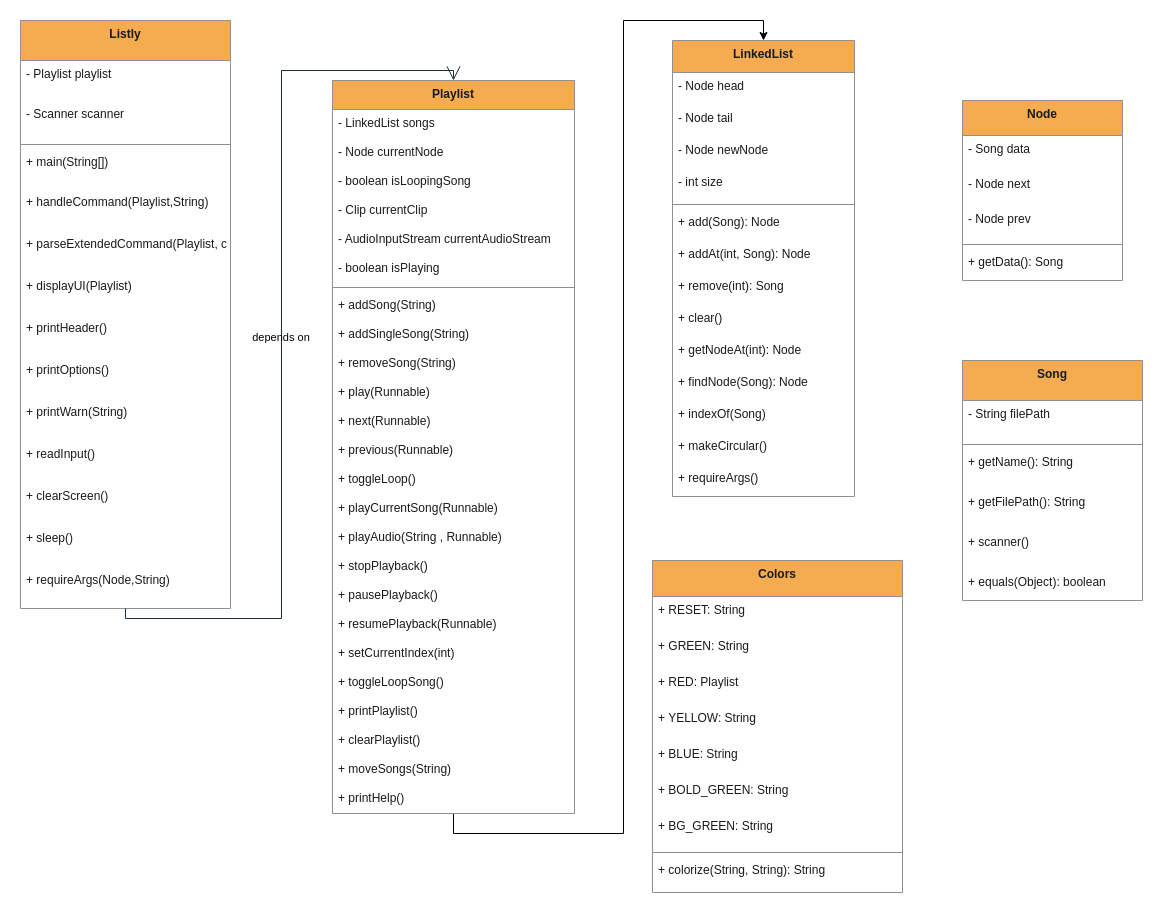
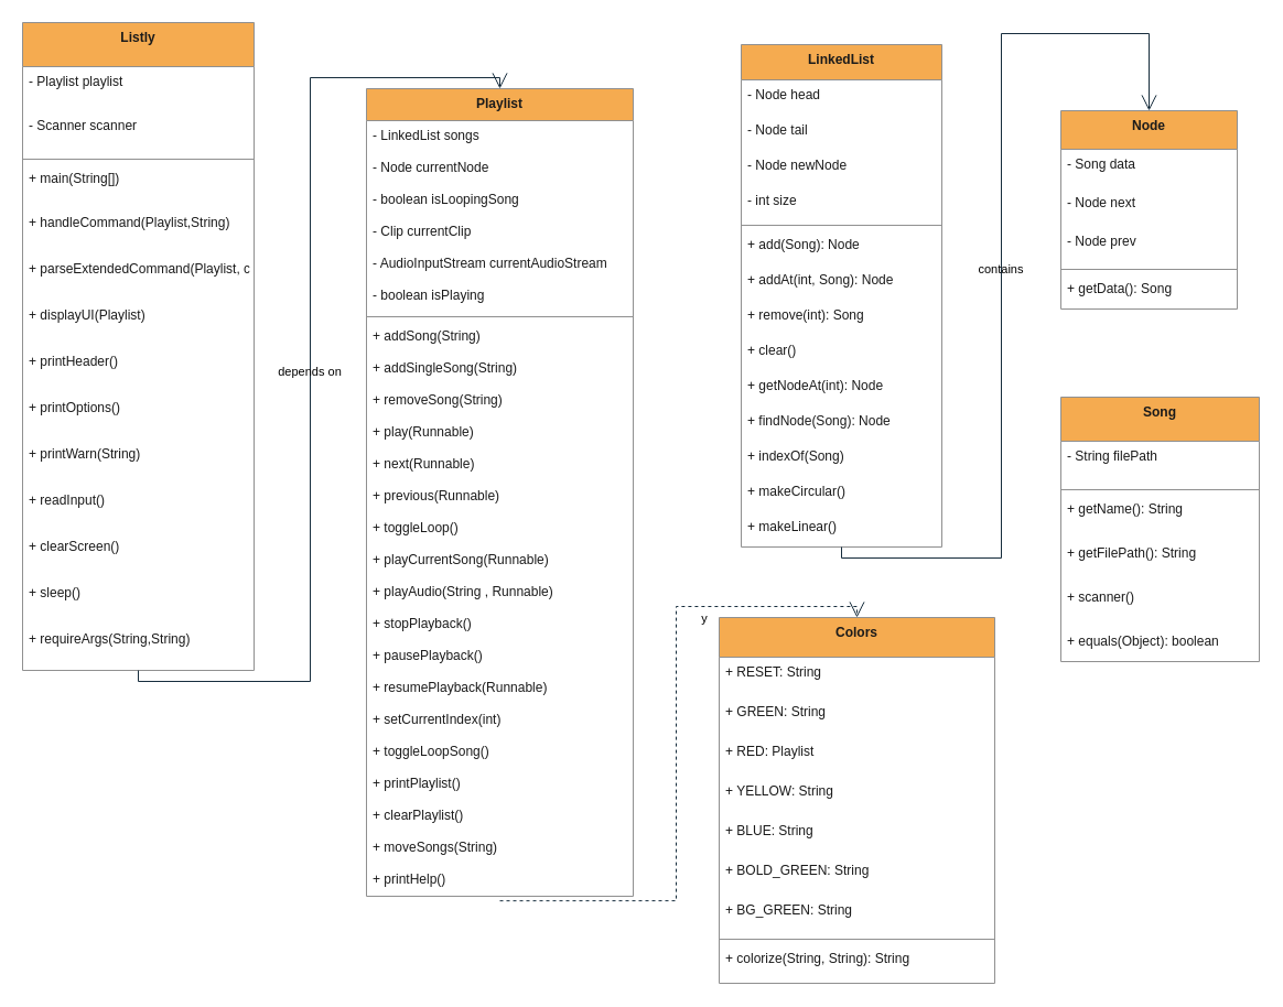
+ <mxCell id="82" value="contains" style="startArrow=none;endArrow=open;endSize=12;exitX=0.5;exitY=1;entryX=0.5;entryY=0;labelBackgroundColor=none;fontColor=default;strokeColor=#182E3E;rounded=0;edgeStyle=orthogonalEdgeStyle;" parent="1" source="29" target="44" edge="1"><mxGeometry relative="1" as="geometry" /></mxCell>
- <mxCell id="2" style="edgeStyle=orthogonalEdgeStyle;rounded=0;orthogonalLoop=1;jettySize=auto;html=1;exitX=0.5;exitY=1;exitDx=0;exitDy=0;entryX=0.5;entryY=0;entryDx=0;entryDy=0;" edge="1" parent="1" source="3" target="29"><mxGeometry relative="1" as="geometry" /></mxCell>
- <mxCell id="43" value="+ requireArgs()" style="text;strokeColor=none;fillColor=none;align=left;verticalAlign=top;spacingLeft=4;spacingRight=4;overflow=hidden;rotatable=0;points=[[0,0.5],[1,0.5]];portConstraint=eastwest;labelBackgroundColor=none;fontColor=#1A1A1A;rounded=0;" vertex="1" parent="29"><mxGeometry y="424" width="182" height="32" as="geometry" /></mxCell>
+ <mxCell id="43" value="+ makeLinear()" style="text;strokeColor=none;fillColor=none;align=left;verticalAlign=top;spacingLeft=4;spacingRight=4;overflow=hidden;rotatable=0;points=[[0,0.5],[1,0.5]];portConstraint=eastwest;labelBackgroundColor=none;fontColor=#1A1A1A;rounded=0;" vertex="1" parent="29"><mxGeometry y="424" width="182" height="32" as="geometry" /></mxCell>
- <mxCell id="81" value="+ requireArgs(Node,String)" style="text;strokeColor=none;fillColor=none;align=left;verticalAlign=top;spacingLeft=4;spacingRight=4;overflow=hidden;rotatable=0;points=[[0,0.5],[1,0.5]];portConstraint=eastwest;labelBackgroundColor=none;fontColor=#1A1A1A;rounded=0;" parent="67" vertex="1"><mxGeometry y="546" width="210" height="42" as="geometry" /></mxCell>
+ <mxCell id="81" value="+ requireArgs(String,String)" style="text;strokeColor=none;fillColor=none;align=left;verticalAlign=top;spacingLeft=4;spacingRight=4;overflow=hidden;rotatable=0;points=[[0,0.5],[1,0.5]];portConstraint=eastwest;labelBackgroundColor=none;fontColor=#1A1A1A;rounded=0;" parent="67" vertex="1"><mxGeometry y="546" width="210" height="42" as="geometry" /></mxCell>
+ <mxCell id="84" value="y" style="dashed=1;startArrow=none;endArrow=open;endSize=12;exitX=0.5;exitY=1.143;entryX=0.5;entryY=0;labelBackgroundColor=none;fontColor=default;strokeColor=#182E3E;rounded=0;edgeStyle=orthogonalEdgeStyle;exitDx=0;exitDy=0;exitPerimeter=0;" parent="1" source="28" target="57" edge="1"><mxGeometry x="0.511" y="-10" relative="1" as="geometry"><mxPoint x="-1" as="offset" /></mxGeometry></mxCell>
